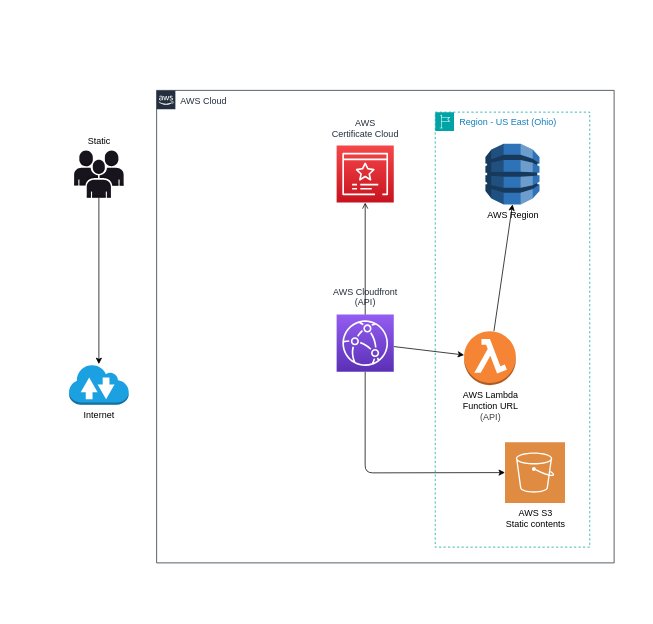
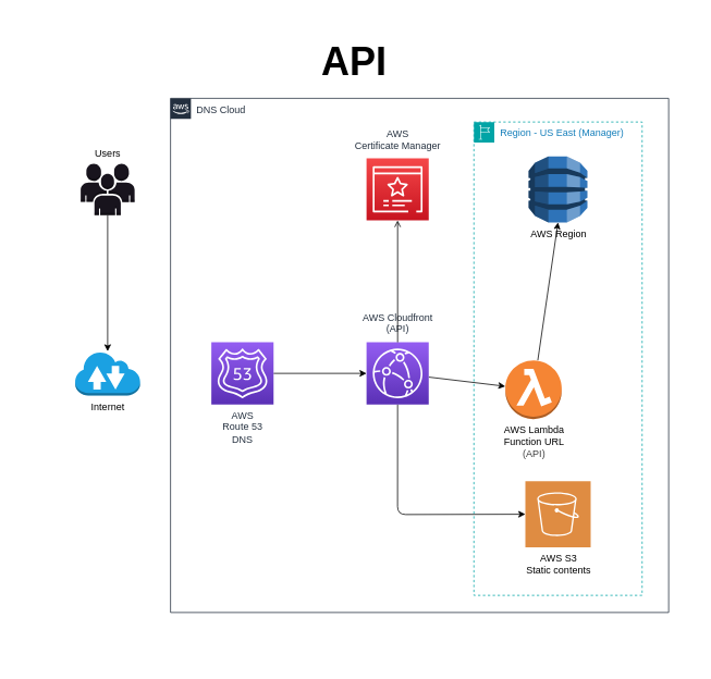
+ <mxCell id="13" value="&lt;h1&gt;&lt;span style=&quot;font-size: 48px;&quot;&gt;API&lt;/span&gt;&lt;/h1&gt;" style="text;html=1;align=center;verticalAlign=middle;whiteSpace=wrap;rounded=0;" vertex="1" parent="1"><mxGeometry x="98" y="60" width="670" height="30" as="geometry" /></mxCell>
- <mxCell id="17" value="AWS Cloud" style="points=[[0,0],[0.25,0],[0.5,0],[0.75,0],[1,0],[1,0.25],[1,0.5],[1,0.75],[1,1],[0.75,1],[0.5,1],[0.25,1],[0,1],[0,0.75],[0,0.5],[0,0.25]];outlineConnect=0;gradientColor=none;html=1;whiteSpace=wrap;fontSize=12;fontStyle=0;container=1;pointerEvents=0;collapsible=0;recursiveResize=0;shape=mxgraph.aws4.group;grIcon=mxgraph.aws4.group_aws_cloud_alt;strokeColor=#232F3E;fillColor=none;verticalAlign=top;align=left;spacingLeft=30;fontColor=#232F3E;dashed=0;" vertex="1" parent="1"><mxGeometry x="208" y="120" width="610" height="630" as="geometry" /></mxCell>
+ <mxCell id="17" value="DNS Cloud" style="points=[[0,0],[0.25,0],[0.5,0],[0.75,0],[1,0],[1,0.25],[1,0.5],[1,0.75],[1,1],[0.75,1],[0.5,1],[0.25,1],[0,1],[0,0.75],[0,0.5],[0,0.25]];outlineConnect=0;gradientColor=none;html=1;whiteSpace=wrap;fontSize=12;fontStyle=0;container=1;pointerEvents=0;collapsible=0;recursiveResize=0;shape=mxgraph.aws4.group;grIcon=mxgraph.aws4.group_aws_cloud_alt;strokeColor=#232F3E;fillColor=none;verticalAlign=top;align=left;spacingLeft=30;fontColor=#232F3E;dashed=0;" vertex="1" parent="1"><mxGeometry x="208" y="120" width="610" height="630" as="geometry" /></mxCell>
- <mxCell id="18" value="Region - US East (Ohio)" style="points=[[0,0],[0.25,0],[0.5,0],[0.75,0],[1,0],[1,0.25],[1,0.5],[1,0.75],[1,1],[0.75,1],[0.5,1],[0.25,1],[0,1],[0,0.75],[0,0.5],[0,0.25]];outlineConnect=0;gradientColor=none;html=1;whiteSpace=wrap;fontSize=12;fontStyle=0;container=1;pointerEvents=0;collapsible=0;recursiveResize=0;shape=mxgraph.aws4.group;grIcon=mxgraph.aws4.group_region;strokeColor=#00A4A6;fillColor=none;verticalAlign=top;align=left;spacingLeft=30;fontColor=#147EBA;dashed=1;" vertex="1" parent="17"><mxGeometry x="371.5" y="29" width="206" height="580" as="geometry" /></mxCell>
+ <mxCell id="18" value="Region - US East (Manager)" style="points=[[0,0],[0.25,0],[0.5,0],[0.75,0],[1,0],[1,0.25],[1,0.5],[1,0.75],[1,1],[0.75,1],[0.5,1],[0.25,1],[0,1],[0,0.75],[0,0.5],[0,0.25]];outlineConnect=0;gradientColor=none;html=1;whiteSpace=wrap;fontSize=12;fontStyle=0;container=1;pointerEvents=0;collapsible=0;recursiveResize=0;shape=mxgraph.aws4.group;grIcon=mxgraph.aws4.group_region;strokeColor=#00A4A6;fillColor=none;verticalAlign=top;align=left;spacingLeft=30;fontColor=#147EBA;dashed=1;" vertex="1" parent="17"><mxGeometry x="371.5" y="29" width="206" height="580" as="geometry" /></mxCell>
- <mxCell id="11" value="AWS&lt;br&gt;Certificate Cloud" style="sketch=0;points=[[0,0,0],[0.25,0,0],[0.5,0,0],[0.75,0,0],[1,0,0],[0,1,0],[0.25,1,0],[0.5,1,0],[0.75,1,0],[1,1,0],[0,0.25,0],[0,0.5,0],[0,0.75,0],[1,0.25,0],[1,0.5,0],[1,0.75,0]];outlineConnect=0;fontColor=#232F3E;gradientColor=#F54749;gradientDirection=north;fillColor=#C7131F;strokeColor=#ffffff;dashed=0;verticalLabelPosition=bottom;verticalAlign=top;align=center;html=1;fontSize=12;fontStyle=0;aspect=fixed;shape=mxgraph.aws4.resourceIcon;resIcon=mxgraph.aws4.certificate_manager_3;labelBackgroundColor=#FFFFFF;fillStyle=solid;spacingTop=-120;" vertex="1" parent="1"><mxGeometry x="448.004" y="193.41" width="76.186" height="76.186" as="geometry" /></mxCell>
+ <mxCell id="11" value="AWS&lt;br&gt;Certificate Manager" style="sketch=0;points=[[0,0,0],[0.25,0,0],[0.5,0,0],[0.75,0,0],[1,0,0],[0,1,0],[0.25,1,0],[0.5,1,0],[0.75,1,0],[1,1,0],[0,0.25,0],[0,0.5,0],[0,0.75,0],[1,0.25,0],[1,0.5,0],[1,0.75,0]];outlineConnect=0;fontColor=#232F3E;gradientColor=#F54749;gradientDirection=north;fillColor=#C7131F;strokeColor=#ffffff;dashed=0;verticalLabelPosition=bottom;verticalAlign=top;align=center;html=1;fontSize=12;fontStyle=0;aspect=fixed;shape=mxgraph.aws4.resourceIcon;resIcon=mxgraph.aws4.certificate_manager_3;labelBackgroundColor=#FFFFFF;fillStyle=solid;spacingTop=-120;" vertex="1" parent="1"><mxGeometry x="448.004" y="193.41" width="76.186" height="76.186" as="geometry" /></mxCell>
- <mxCell id="4" value="&lt;font style=&quot;&quot; color=&quot;#000000&quot;&gt;Static&lt;/font&gt;" style="outlineConnect=0;dashed=0;verticalLabelPosition=bottom;verticalAlign=top;align=center;html=1;shape=mxgraph.aws3.users;spacingTop=-89;fillStyle=solid;shadow=0;gradientColor=none;fillColor=#18141D;" vertex="1" parent="1"><mxGeometry x="98" y="200" width="66" height="63" as="geometry" /></mxCell>
+ <mxCell id="4" value="&lt;font style=&quot;&quot; color=&quot;#000000&quot;&gt;Users&lt;/font&gt;" style="outlineConnect=0;dashed=0;verticalLabelPosition=bottom;verticalAlign=top;align=center;html=1;shape=mxgraph.aws3.users;spacingTop=-89;fillStyle=solid;shadow=0;gradientColor=none;fillColor=#18141D;" vertex="1" parent="1"><mxGeometry x="98" y="200" width="66" height="63" as="geometry" /></mxCell>
+ <mxCell id="7" value="AWS&lt;br&gt;Route 53&lt;br&gt;DNS" style="sketch=0;points=[[0,0,0],[0.25,0,0],[0.5,0,0],[0.75,0,0],[1,0,0],[0,1,0],[0.25,1,0],[0.5,1,0],[0.75,1,0],[1,1,0],[0,0.25,0],[0,0.5,0],[0,0.75,0],[1,0.25,0],[1,0.5,0],[1,0.75,0]];outlineConnect=0;fontColor=#232F3E;gradientColor=#945DF2;gradientDirection=north;fillColor=#5A30B5;strokeColor=#ffffff;dashed=0;verticalLabelPosition=bottom;verticalAlign=top;align=center;html=1;fontSize=12;fontStyle=0;aspect=fixed;shape=mxgraph.aws4.resourceIcon;resIcon=mxgraph.aws4.route_53;labelBackgroundColor=#FFFFFF;fillStyle=solid;" vertex="1" parent="1"><mxGeometry x="257.995" y="418.909" width="76.186" height="76.186" as="geometry" /></mxCell>
+ <mxCell id="6" style="edgeStyle=none;html=1;" edge="1" parent="1" source="7" target="10"><mxGeometry relative="1" as="geometry" /></mxCell>
- <mxCell id="5" value="&lt;font color=&quot;#000000&quot;&gt;Internet&lt;/font&gt;" style="outlineConnect=0;dashed=0;verticalLabelPosition=bottom;verticalAlign=top;align=center;html=1;shape=mxgraph.aws3.internet_2;fillColor=#1ba1e2;strokeColor=#006EAF;fontColor=#ffffff;" vertex="1" parent="1"><mxGeometry x="91.25" y="485.002" width="79.5" height="54" as="geometry" /></mxCell>
+ <mxCell id="5" value="&lt;font color=&quot;#000000&quot;&gt;Internet&lt;/font&gt;" style="outlineConnect=0;dashed=0;verticalLabelPosition=bottom;verticalAlign=top;align=center;html=1;shape=mxgraph.aws3.internet_2;fillColor=#1ba1e2;strokeColor=#006EAF;fontColor=#ffffff;" vertex="1" parent="1"><mxGeometry x="91.25" y="430.002" width="79.5" height="54" as="geometry" /></mxCell>
- <mxCell id="19" value="AWS S3&lt;div&gt;Static contents&lt;/div&gt;" style="sketch=0;pointerEvents=1;shadow=0;dashed=0;html=1;strokeColor=none;fillColor=#DF8C42;labelPosition=center;verticalLabelPosition=bottom;verticalAlign=top;align=center;outlineConnect=0;shape=mxgraph.veeam2.aws_s3;" vertex="1" parent="18"><mxGeometry x="93" y="440" width="80" height="81.09" as="geometry" /></mxCell>
+ <mxCell id="19" value="AWS S3&lt;div&gt;Static contents&lt;/div&gt;" style="sketch=0;pointerEvents=1;shadow=0;dashed=0;html=1;strokeColor=none;fillColor=#DF8C42;labelPosition=center;verticalLabelPosition=bottom;verticalAlign=top;align=center;outlineConnect=0;shape=mxgraph.veeam2.aws_s3;" vertex="1" parent="18"><mxGeometry x="63.0" y="440" width="80" height="81.09" as="geometry" /></mxCell>
